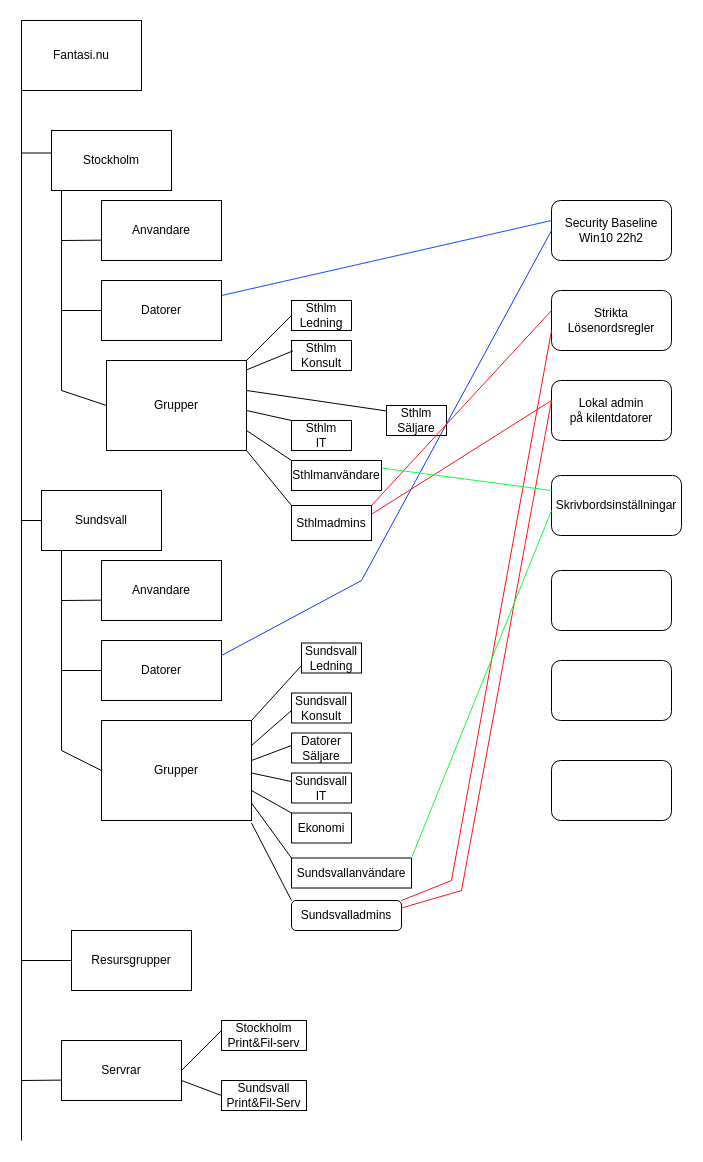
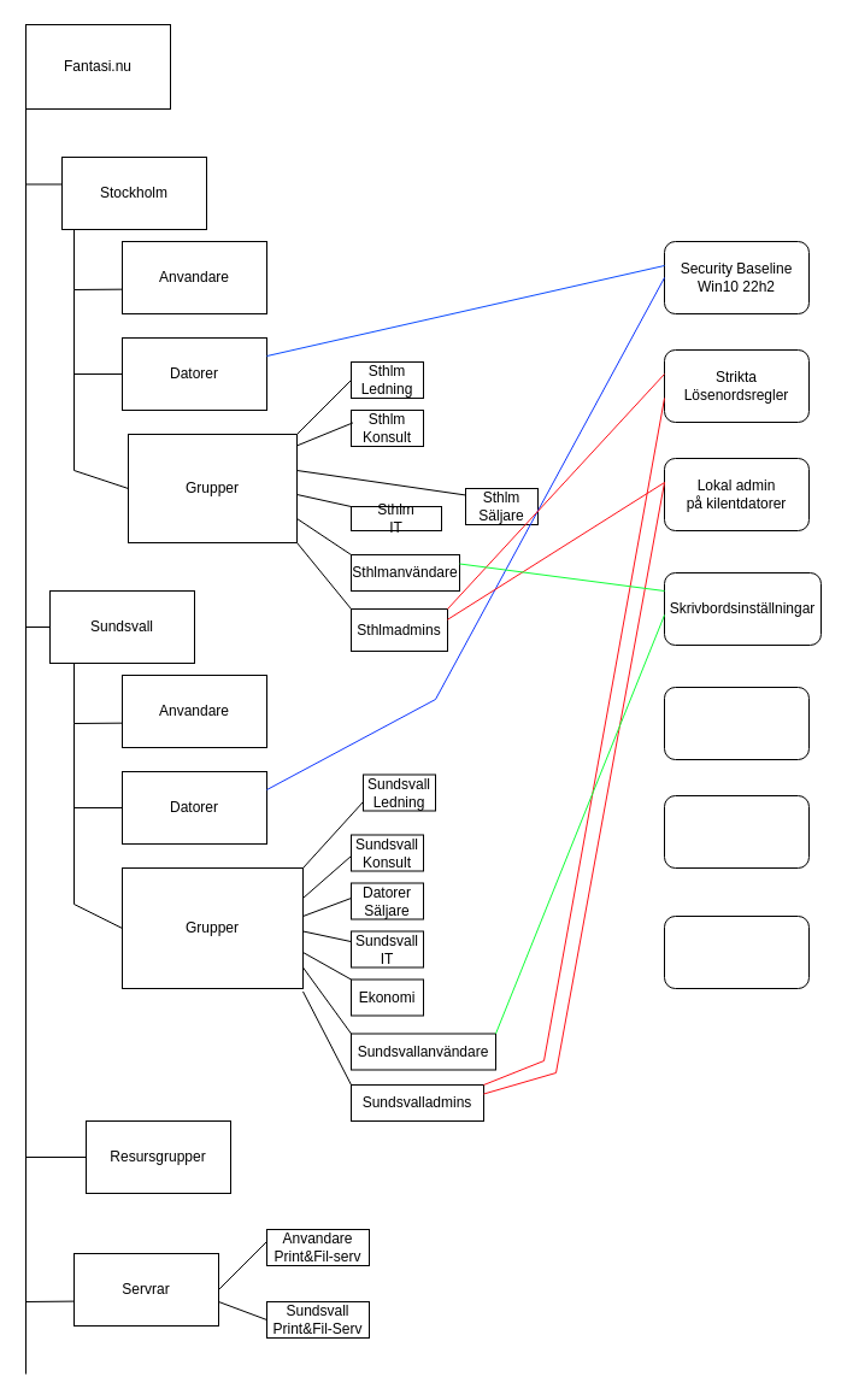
- <mxCell id="32" value="&lt;div&gt;Sthlm&lt;/div&gt;&lt;div&gt;IT&lt;/div&gt;" style="rounded=0;whiteSpace=wrap;html=1;" parent="1" vertex="1"><mxGeometry x="291" y="420" width="60" height="30" as="geometry" /></mxCell>
+ <mxCell id="32" value="&lt;div&gt;Sthlm&lt;/div&gt;&lt;div&gt;IT&lt;/div&gt;" style="rounded=0;whiteSpace=wrap;html=1;" parent="1" vertex="1"><mxGeometry x="291" y="420" width="75" height="20" as="geometry" /></mxCell>
- <mxCell id="42" value="&lt;div&gt;Sundsvalladmins&lt;/div&gt;" style="whiteSpace=wrap;html=1;rounded=1;" parent="1" vertex="1"><mxGeometry x="291" y="900" width="110" height="30" as="geometry" /></mxCell>
+ <mxCell id="42" value="&lt;div&gt;Sundsvalladmins&lt;/div&gt;" style="rounded=0;whiteSpace=wrap;html=1;" parent="1" vertex="1"><mxGeometry x="291" y="900" width="110" height="30" as="geometry" /></mxCell>
- <mxCell id="63" value="&lt;div&gt;Stockholm&lt;/div&gt;&lt;div&gt;Print&amp;amp;Fil-serv&lt;br&gt;&lt;/div&gt;" style="rounded=0;whiteSpace=wrap;html=1;" vertex="1" parent="1"><mxGeometry x="221" y="1020" width="85" height="30" as="geometry" /></mxCell>
+ <mxCell id="63" value="&lt;div&gt;Anvandare&lt;/div&gt;&lt;div&gt;Print&amp;amp;Fil-serv&lt;br&gt;&lt;/div&gt;" style="rounded=0;whiteSpace=wrap;html=1;" vertex="1" parent="1"><mxGeometry x="221" y="1020" width="85" height="30" as="geometry" /></mxCell>
